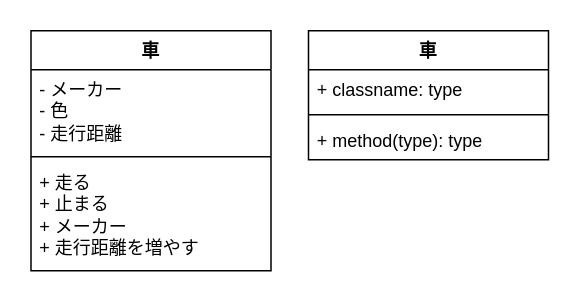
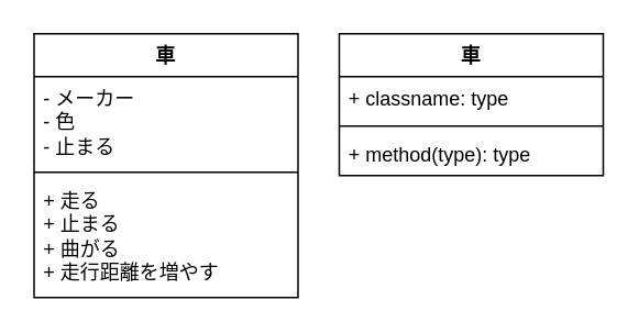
- <mxCell id="3" value="- メーカー&lt;div&gt;- 色&lt;br&gt;&lt;/div&gt;&lt;div&gt;- 走行距離&lt;br&gt;&lt;/div&gt;" style="text;strokeColor=none;fillColor=none;align=left;verticalAlign=top;spacingLeft=4;spacingRight=4;overflow=hidden;rotatable=0;points=[[0,0.5],[1,0.5]];portConstraint=eastwest;whiteSpace=wrap;html=1;" parent="2" vertex="1"><mxGeometry y="26" width="160" height="54" as="geometry" /></mxCell>
+ <mxCell id="3" value="- メーカー&lt;div&gt;- 色&lt;br&gt;&lt;/div&gt;&lt;div&gt;- 止まる&lt;br&gt;&lt;/div&gt;" style="text;strokeColor=none;fillColor=none;align=left;verticalAlign=top;spacingLeft=4;spacingRight=4;overflow=hidden;rotatable=0;points=[[0,0.5],[1,0.5]];portConstraint=eastwest;whiteSpace=wrap;html=1;" parent="2" vertex="1"><mxGeometry y="26" width="160" height="54" as="geometry" /></mxCell>
- <mxCell id="5" value="+ 走る&lt;br&gt;&lt;div&gt;&lt;span style=&quot;background-color: initial;&quot;&gt;+&amp;nbsp;&lt;/span&gt;止まる&lt;/div&gt;&lt;div&gt;&lt;span style=&quot;background-color: initial;&quot;&gt;+&amp;nbsp;&lt;/span&gt;メーカー&lt;/div&gt;&lt;div&gt;+ 走行距離を増やす&lt;/div&gt;" style="text;strokeColor=none;fillColor=none;align=left;verticalAlign=top;spacingLeft=4;spacingRight=4;overflow=hidden;rotatable=0;points=[[0,0.5],[1,0.5]];portConstraint=eastwest;whiteSpace=wrap;html=1;" parent="2" vertex="1"><mxGeometry y="88" width="160" height="72" as="geometry" /></mxCell>
+ <mxCell id="5" value="+ 走る&lt;br&gt;&lt;div&gt;&lt;span style=&quot;background-color: initial;&quot;&gt;+&amp;nbsp;&lt;/span&gt;止まる&lt;/div&gt;&lt;div&gt;&lt;span style=&quot;background-color: initial;&quot;&gt;+&amp;nbsp;&lt;/span&gt;曲がる&lt;/div&gt;&lt;div&gt;+ 走行距離を増やす&lt;/div&gt;" style="text;strokeColor=none;fillColor=none;align=left;verticalAlign=top;spacingLeft=4;spacingRight=4;overflow=hidden;rotatable=0;points=[[0,0.5],[1,0.5]];portConstraint=eastwest;whiteSpace=wrap;html=1;" parent="2" vertex="1"><mxGeometry y="88" width="160" height="72" as="geometry" /></mxCell>
